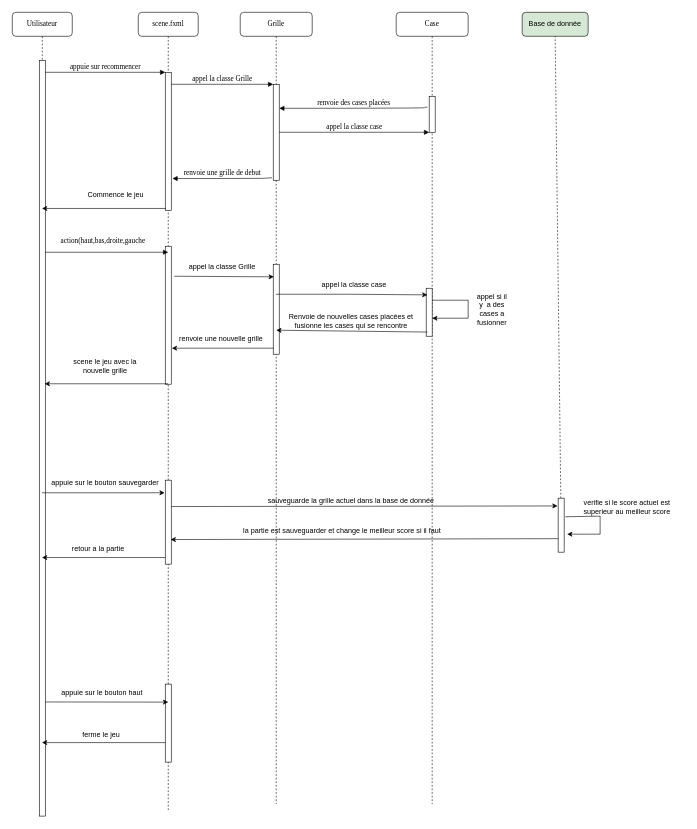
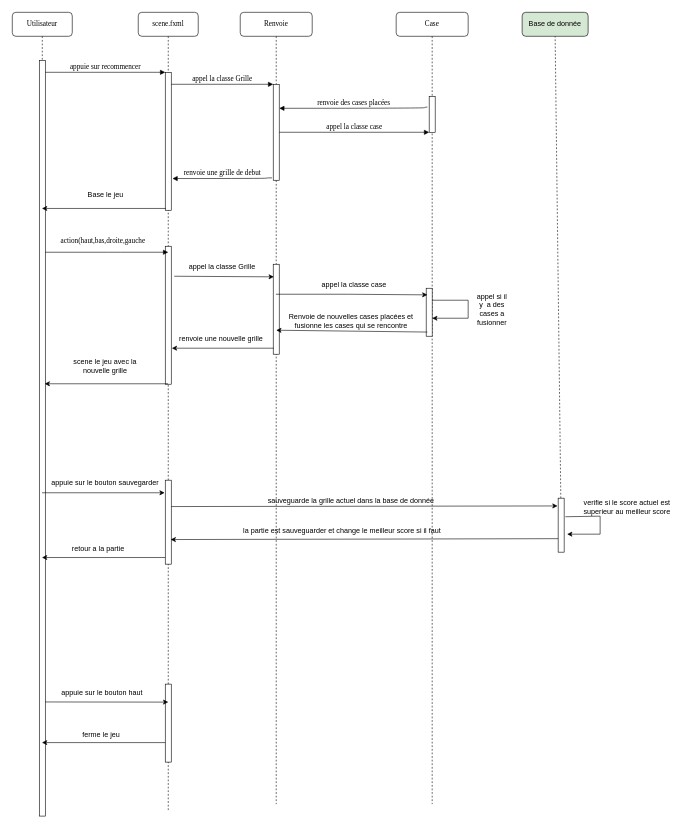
- <mxCell id="5" value="&lt;font style=&quot;vertical-align: inherit;&quot;&gt;&lt;font style=&quot;vertical-align: inherit;&quot;&gt;&lt;font style=&quot;vertical-align: inherit;&quot;&gt;&lt;font style=&quot;vertical-align: inherit;&quot;&gt;Grille&lt;/font&gt;&lt;/font&gt;&lt;/font&gt;&lt;/font&gt;" style="shape=umlLifeline;perimeter=lifelinePerimeter;whiteSpace=wrap;html=1;container=1;collapsible=0;recursiveResize=0;outlineConnect=0;rounded=1;shadow=0;comic=0;labelBackgroundColor=none;strokeWidth=1;fontFamily=Verdana;fontSize=12;align=center;" parent="1" vertex="1"><mxGeometry x="400" y="20" width="120" height="1320" as="geometry" /></mxCell>
+ <mxCell id="5" value="&lt;font style=&quot;vertical-align: inherit;&quot;&gt;&lt;font style=&quot;vertical-align: inherit;&quot;&gt;&lt;font style=&quot;vertical-align: inherit;&quot;&gt;&lt;font style=&quot;vertical-align: inherit;&quot;&gt;Renvoie&lt;/font&gt;&lt;/font&gt;&lt;/font&gt;&lt;/font&gt;" style="shape=umlLifeline;perimeter=lifelinePerimeter;whiteSpace=wrap;html=1;container=1;collapsible=0;recursiveResize=0;outlineConnect=0;rounded=1;shadow=0;comic=0;labelBackgroundColor=none;strokeWidth=1;fontFamily=Verdana;fontSize=12;align=center;" parent="1" vertex="1"><mxGeometry x="400" y="20" width="120" height="1320" as="geometry" /></mxCell>
- <mxCell id="20" value="&lt;font style=&quot;vertical-align: inherit;&quot;&gt;&lt;font style=&quot;vertical-align: inherit;&quot;&gt;Commence le jeu&lt;/font&gt;&lt;/font&gt;" style="text;strokeColor=none;fillColor=none;align=left;verticalAlign=middle;spacingLeft=4;spacingRight=4;overflow=hidden;points=[[0,0.5],[1,0.5]];portConstraint=eastwest;rotatable=0;whiteSpace=wrap;html=1;" parent="1" vertex="1"><mxGeometry x="140" y="310" width="110" height="30" as="geometry" /></mxCell>
+ <mxCell id="20" value="&lt;font style=&quot;vertical-align: inherit;&quot;&gt;&lt;font style=&quot;vertical-align: inherit;&quot;&gt;Base le jeu&lt;/font&gt;&lt;/font&gt;" style="text;strokeColor=none;fillColor=none;align=left;verticalAlign=middle;spacingLeft=4;spacingRight=4;overflow=hidden;points=[[0,0.5],[1,0.5]];portConstraint=eastwest;rotatable=0;whiteSpace=wrap;html=1;" parent="1" vertex="1"><mxGeometry x="140" y="310" width="110" height="30" as="geometry" /></mxCell>
